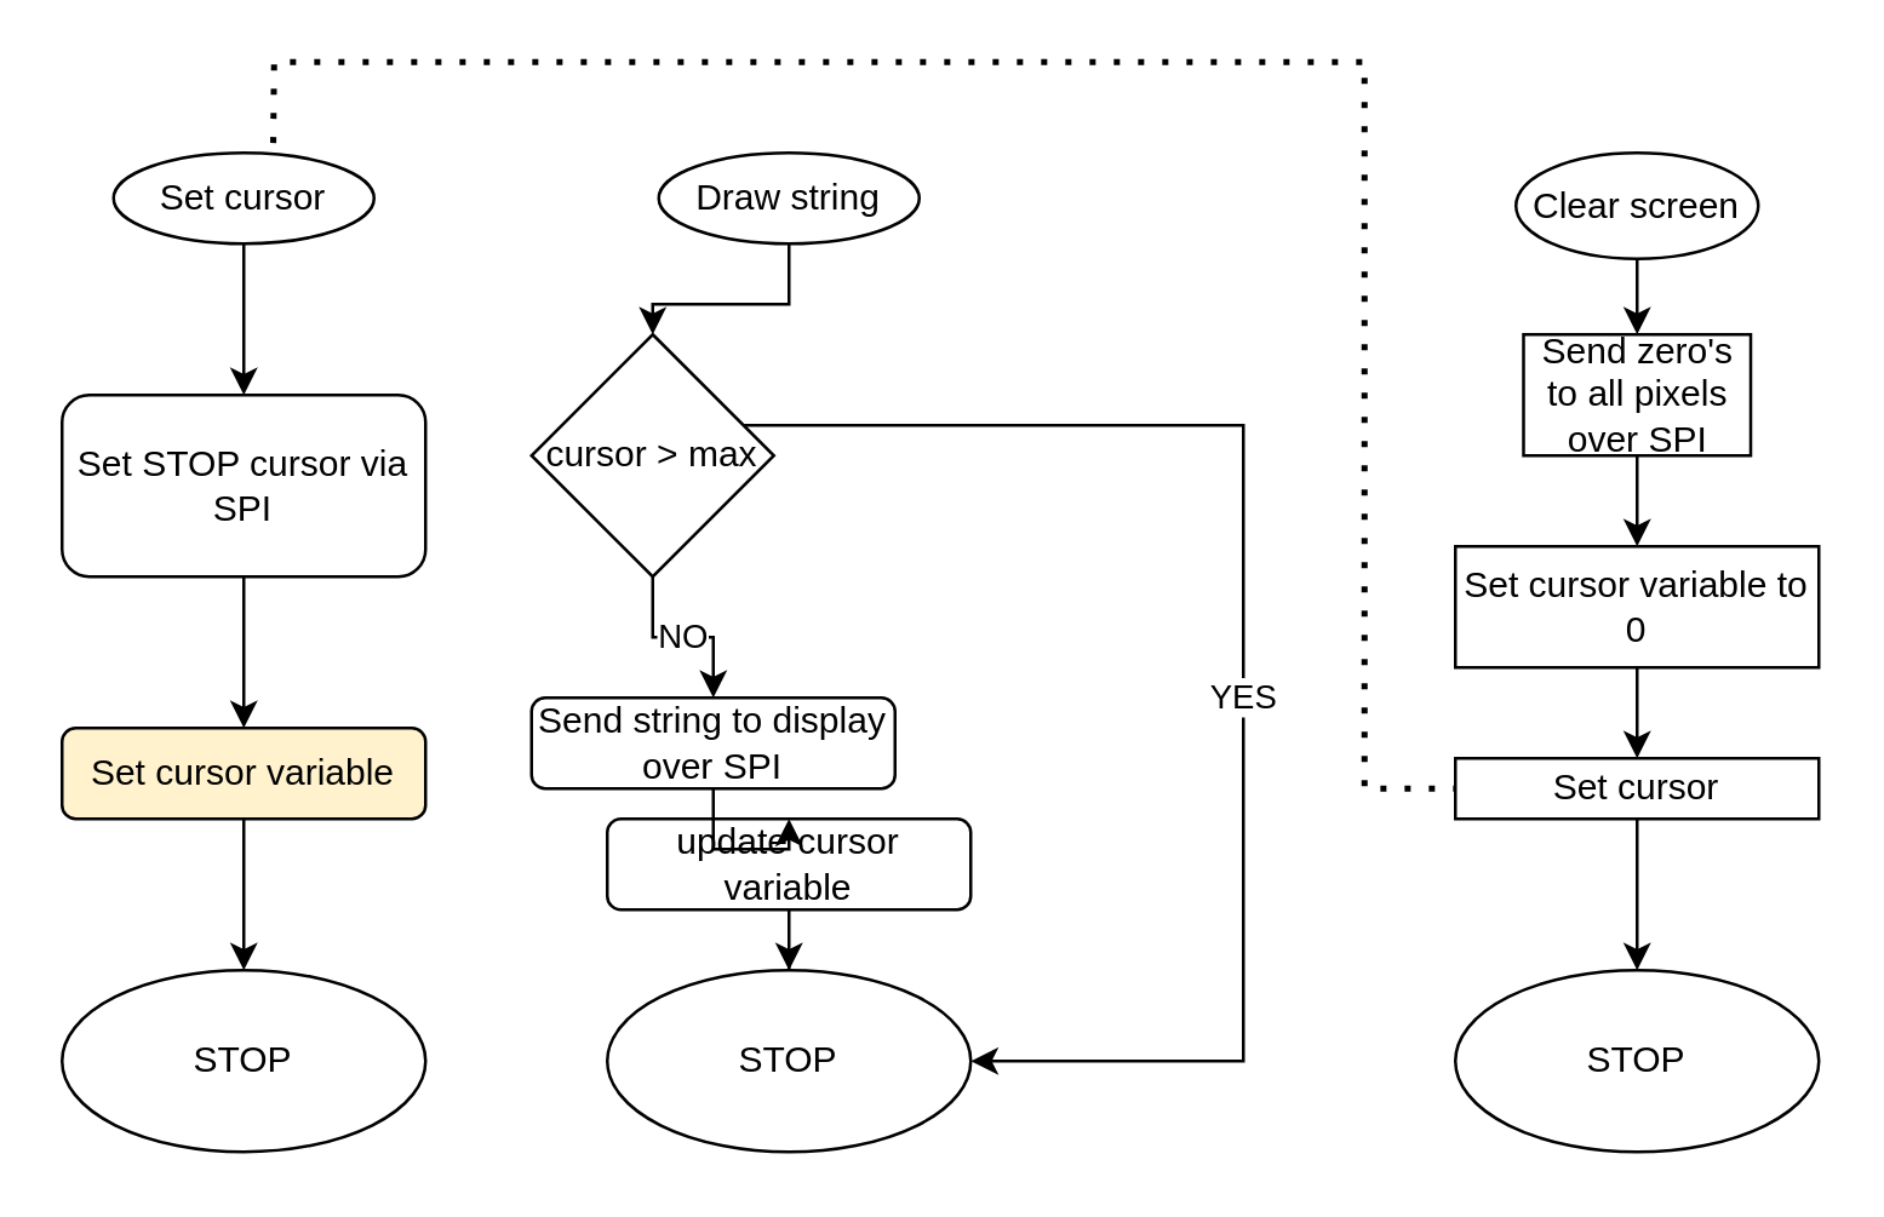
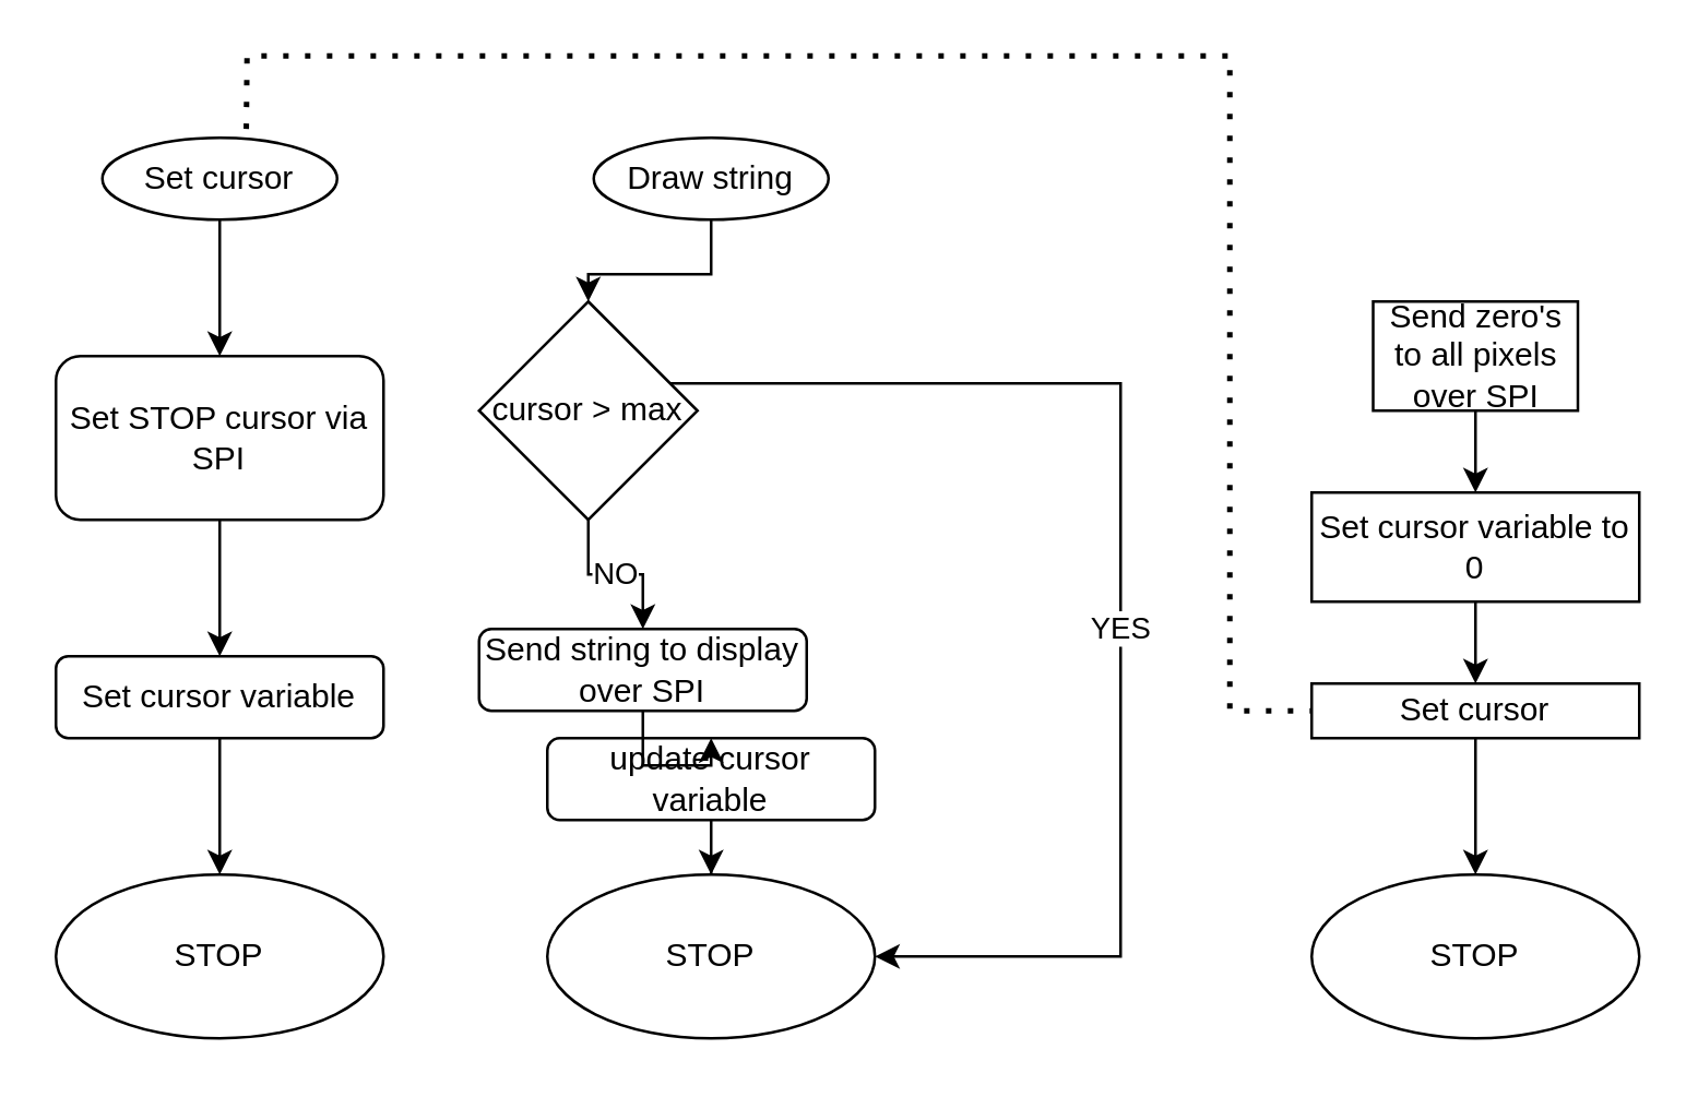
- <mxCell id="20" value="Clear screen" style="ellipse;whiteSpace=wrap;html=1;" vertex="1" parent="1"><mxGeometry x="500" y="50" width="80" height="35" as="geometry" /></mxCell>
- <mxCell id="19" value="" style="edgeStyle=orthogonalEdgeStyle;rounded=0;orthogonalLoop=1;jettySize=auto;html=1;" edge="1" parent="1" source="20" target="22"><mxGeometry relative="1" as="geometry" /></mxCell>
- <mxCell id="7" value="Set cursor variable" style="whiteSpace=wrap;html=1;rounded=1;fillColor=#fff2cc;" vertex="1" parent="1"><mxGeometry x="20" y="240" width="120" height="30" as="geometry" /></mxCell>
+ <mxCell id="7" value="Set cursor variable" style="whiteSpace=wrap;html=1;rounded=1;" vertex="1" parent="1"><mxGeometry x="20" y="240" width="120" height="30" as="geometry" /></mxCell>
